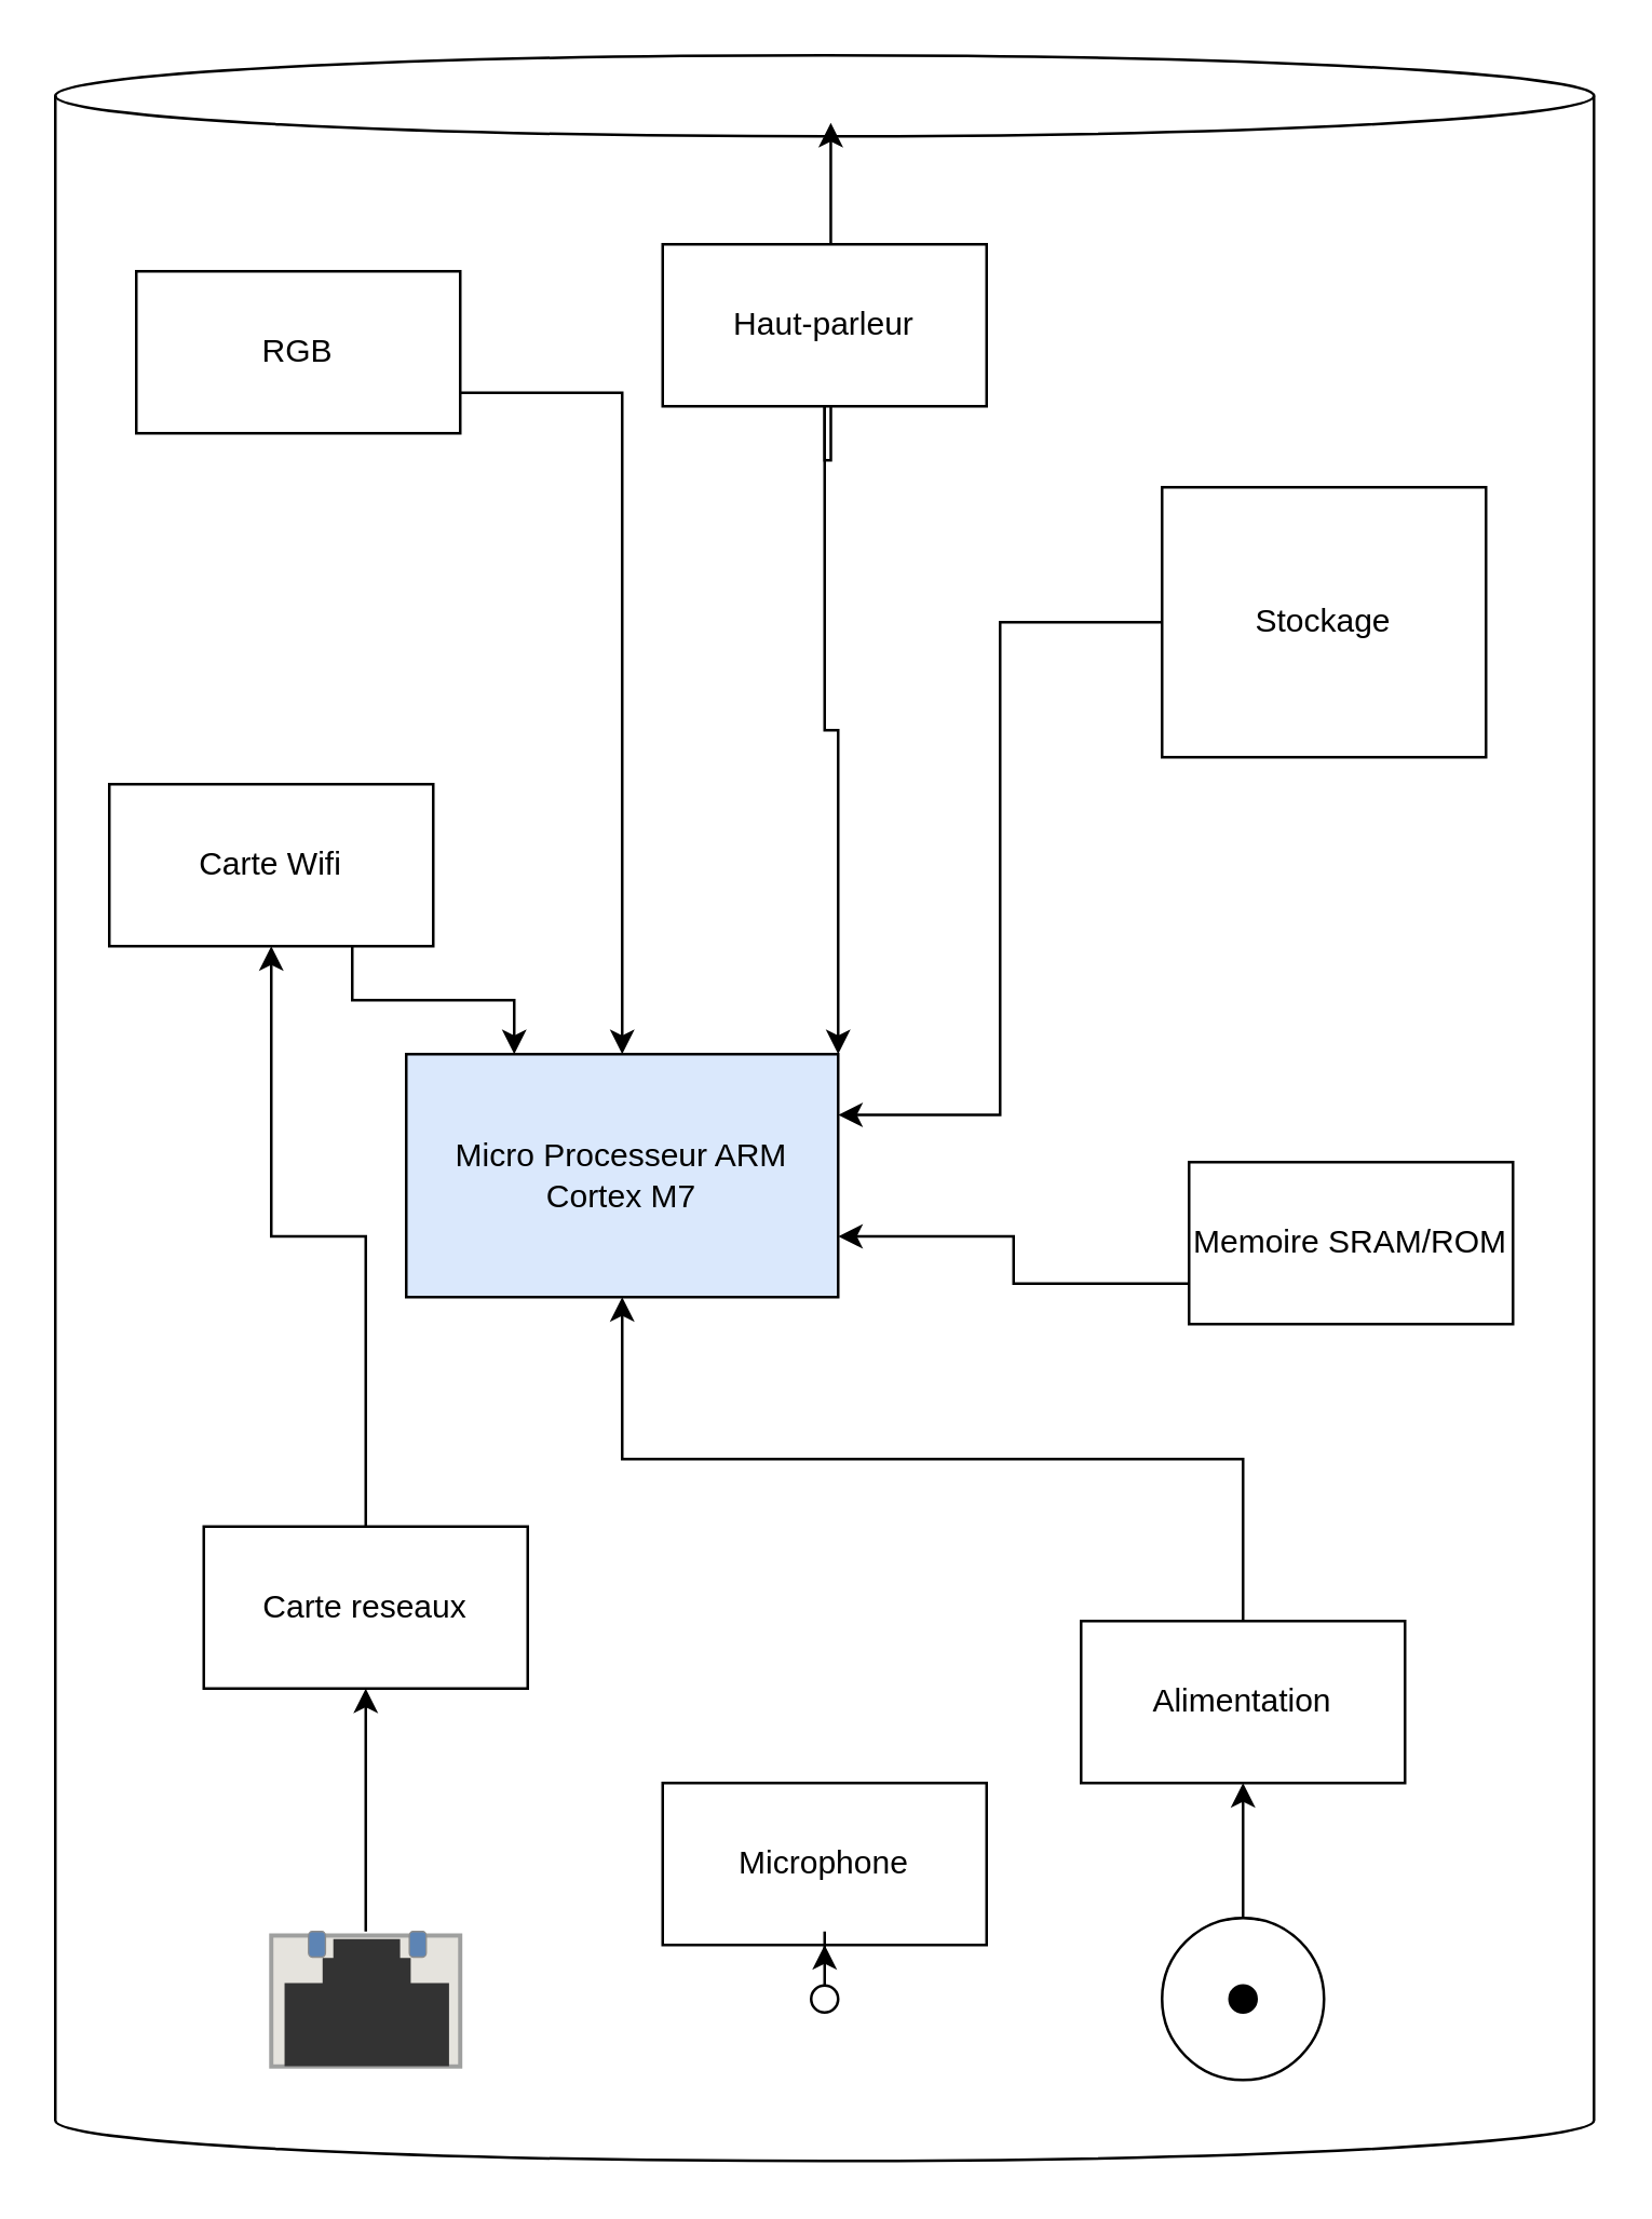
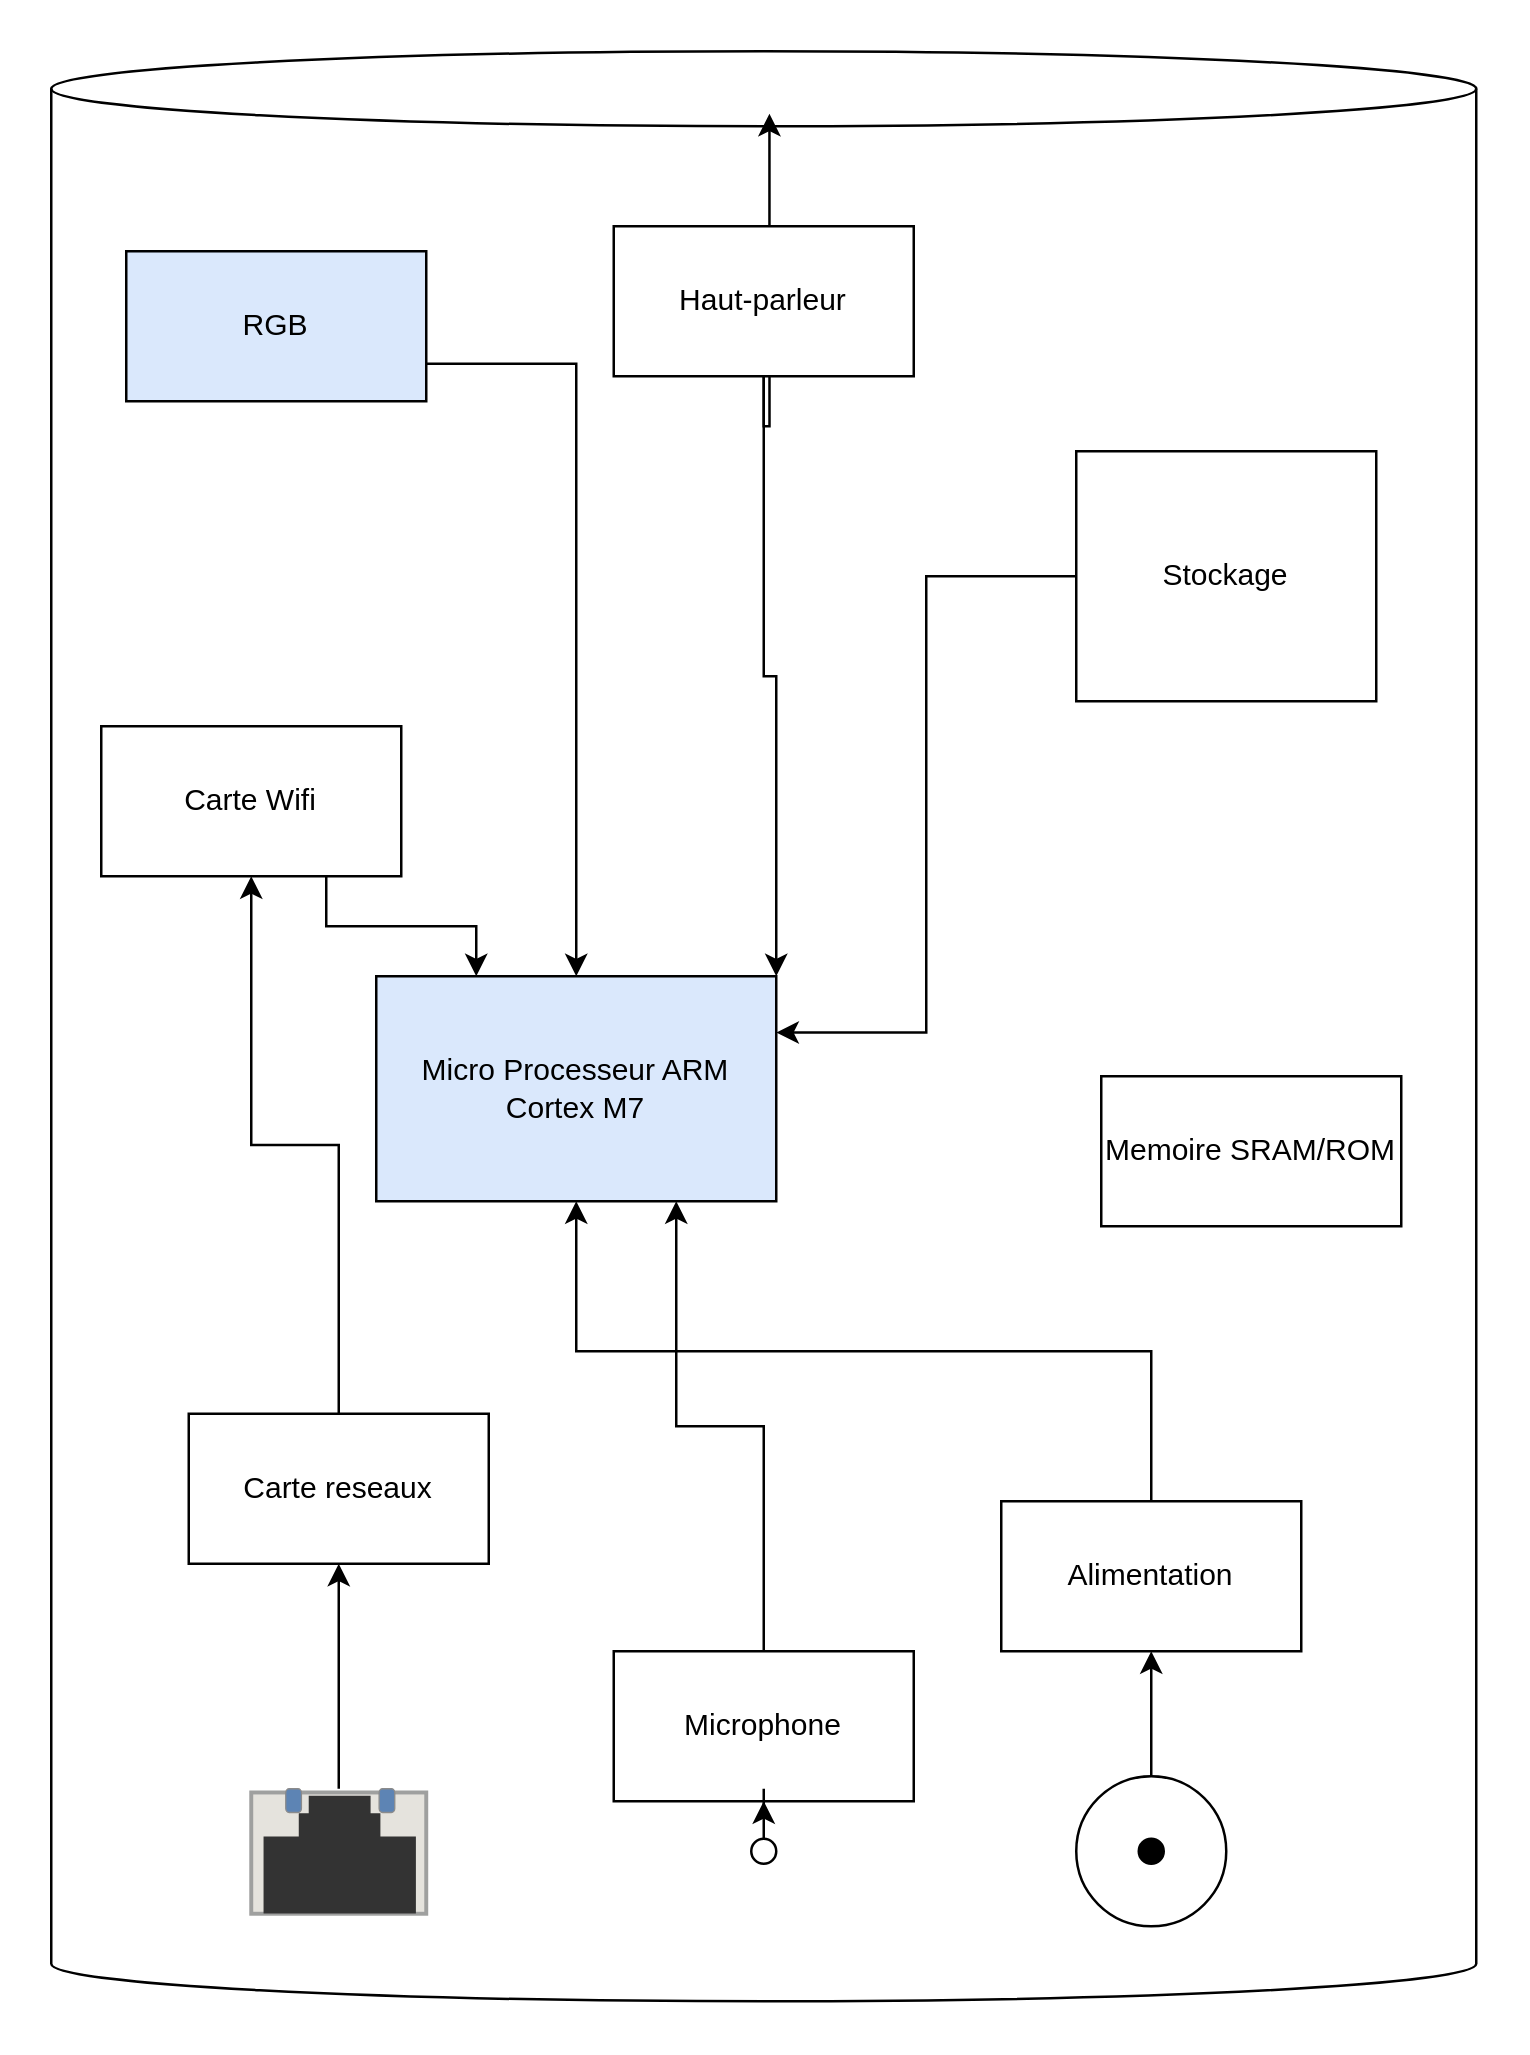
- <mxCell id="10" value="RGB" style="rounded=0;whiteSpace=wrap;html=1;fillColor=#FFFFFF;" vertex="1" parent="1"><mxGeometry x="50" y="100" width="120" height="60" as="geometry" /></mxCell>
+ <mxCell id="10" value="RGB" style="rounded=0;whiteSpace=wrap;html=1;fillColor=#dae8fc;" vertex="1" parent="1"><mxGeometry x="50" y="100" width="120" height="60" as="geometry" /></mxCell>
- <mxCell id="26" style="edgeStyle=orthogonalEdgeStyle;rounded=0;orthogonalLoop=1;jettySize=auto;html=1;exitX=0;exitY=0.75;exitDx=0;exitDy=0;entryX=1;entryY=0.75;entryDx=0;entryDy=0;" edge="1" parent="1" source="27" target="8"><mxGeometry relative="1" as="geometry" /></mxCell>
+ <mxCell id="15" style="edgeStyle=orthogonalEdgeStyle;rounded=0;orthogonalLoop=1;jettySize=auto;html=1;exitX=0.5;exitY=0;exitDx=0;exitDy=0;entryX=0.75;entryY=1;entryDx=0;entryDy=0;" edge="1" parent="1" source="16" target="8"><mxGeometry relative="1" as="geometry" /></mxCell>
